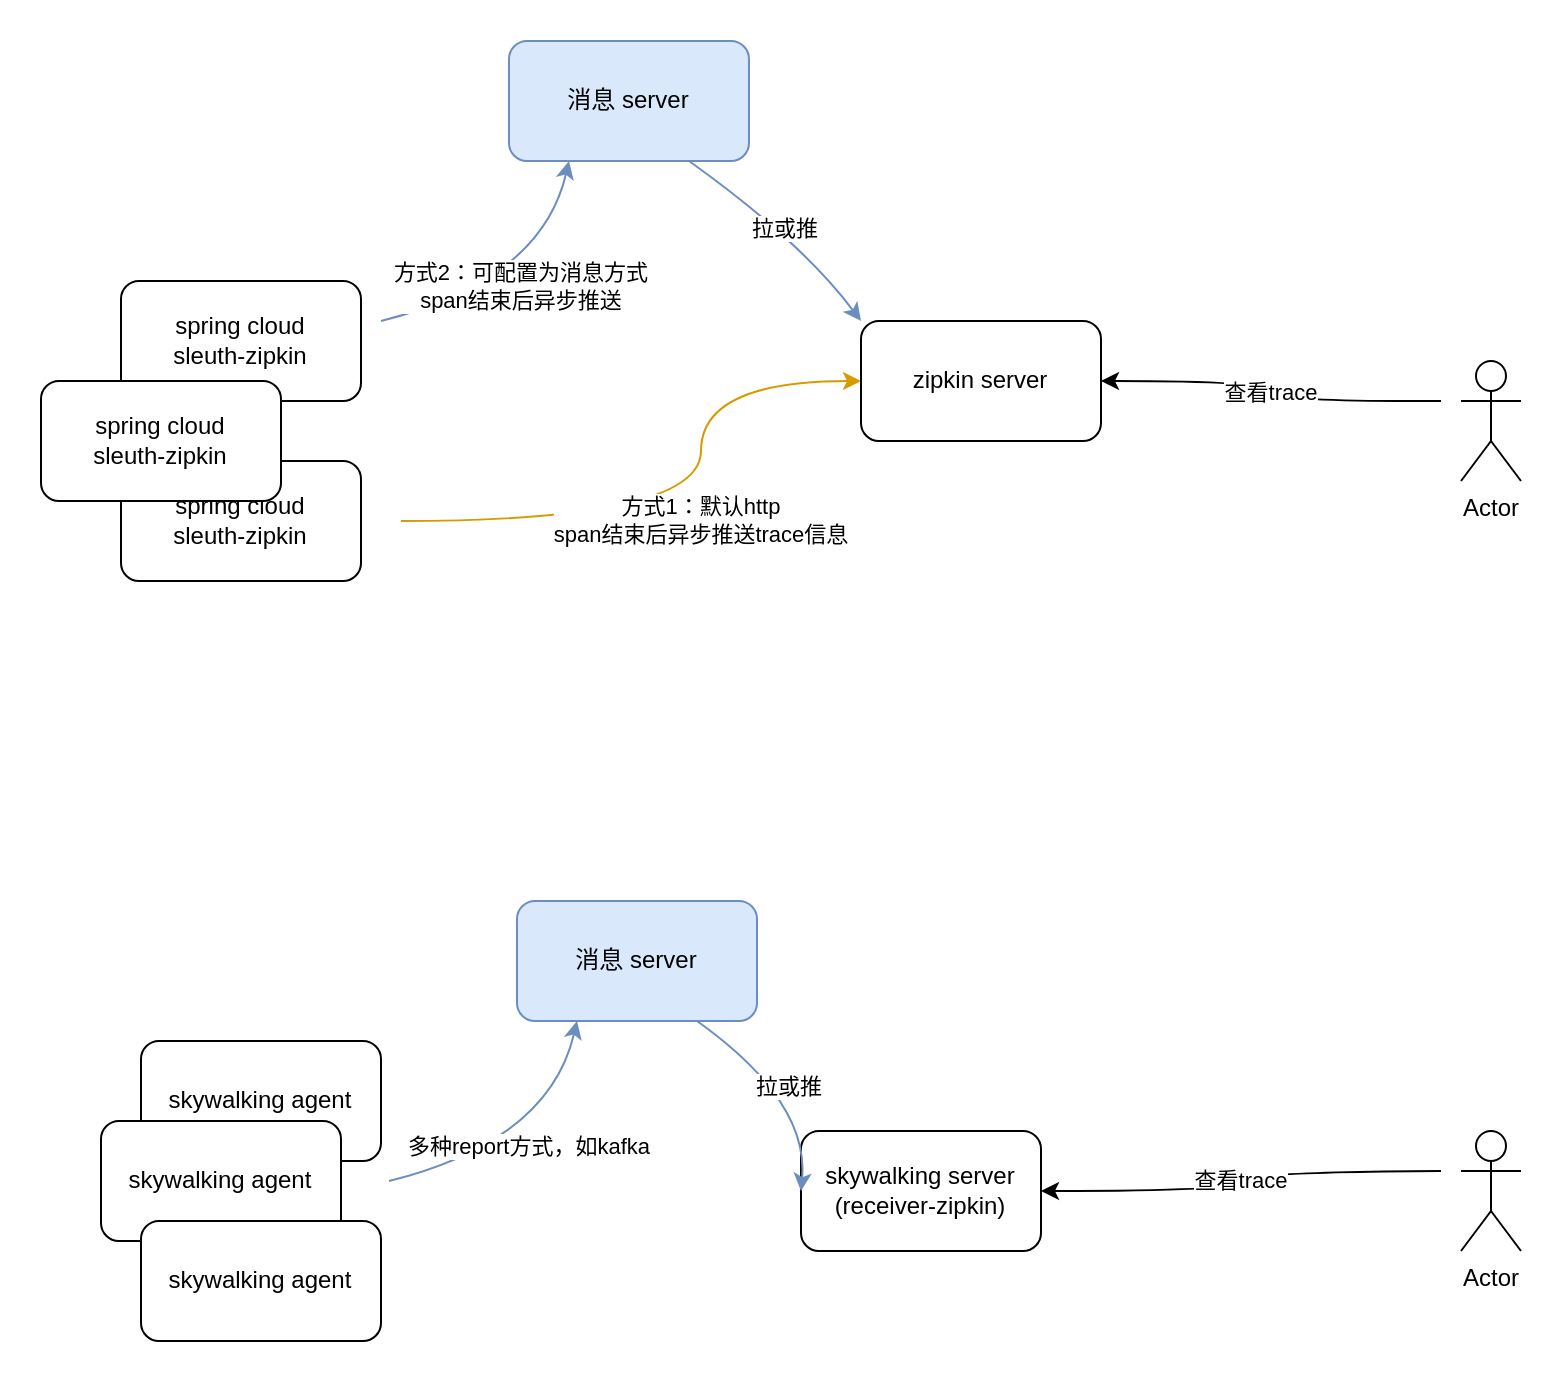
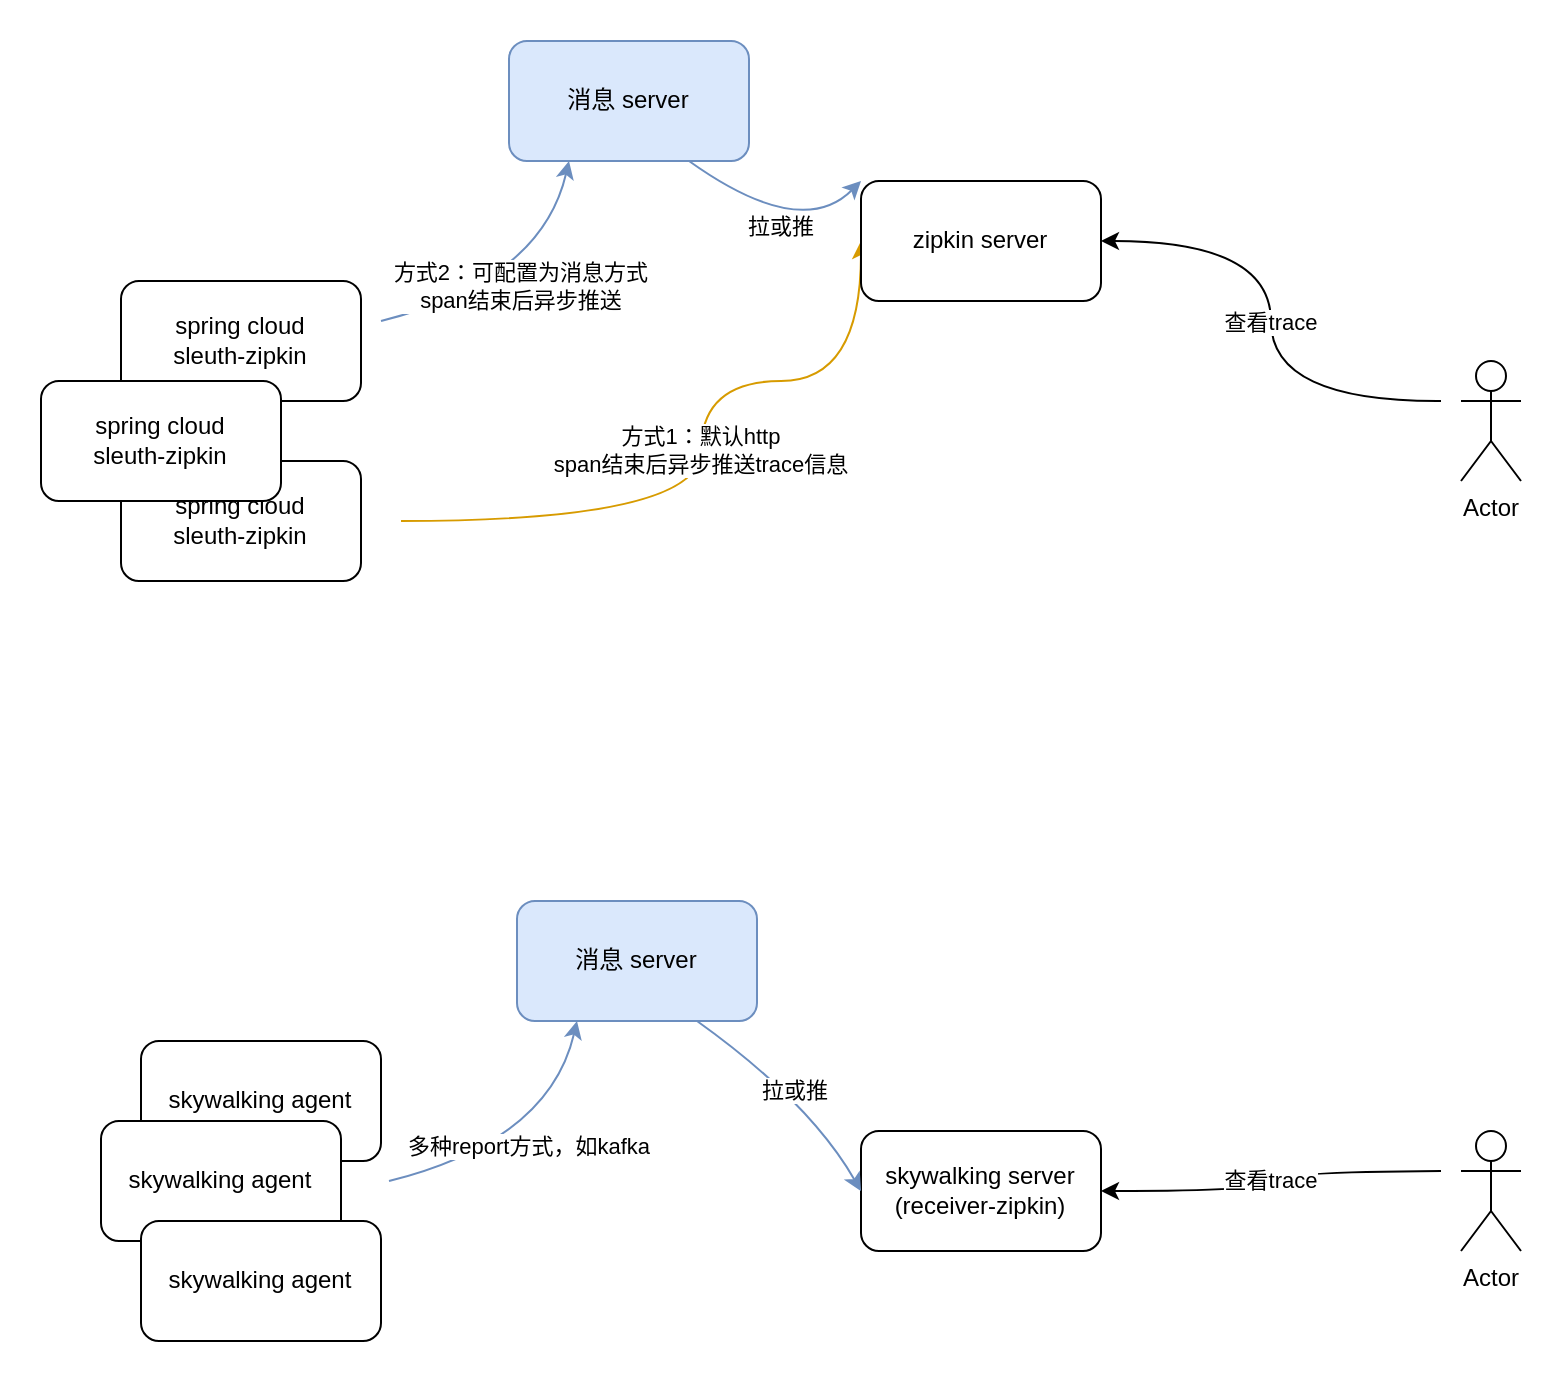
- <mxCell id="3" value="zipkin server" style="rounded=1;whiteSpace=wrap;html=1;" vertex="1" parent="1"><mxGeometry x="430" y="160" width="120" height="60" as="geometry" /></mxCell>
+ <mxCell id="3" value="zipkin server" style="rounded=1;whiteSpace=wrap;html=1;" vertex="1" parent="1"><mxGeometry x="430" y="90" width="120" height="60" as="geometry" /></mxCell>
- <mxCell id="16" value="skywalking server&lt;br&gt;(receiver-zipkin)" style="rounded=1;whiteSpace=wrap;html=1;" vertex="1" parent="1"><mxGeometry x="400" y="565" width="120" height="60" as="geometry" /></mxCell>
+ <mxCell id="16" value="skywalking server&lt;br&gt;(receiver-zipkin)" style="rounded=1;whiteSpace=wrap;html=1;" vertex="1" parent="1"><mxGeometry x="430" y="565" width="120" height="60" as="geometry" /></mxCell>
